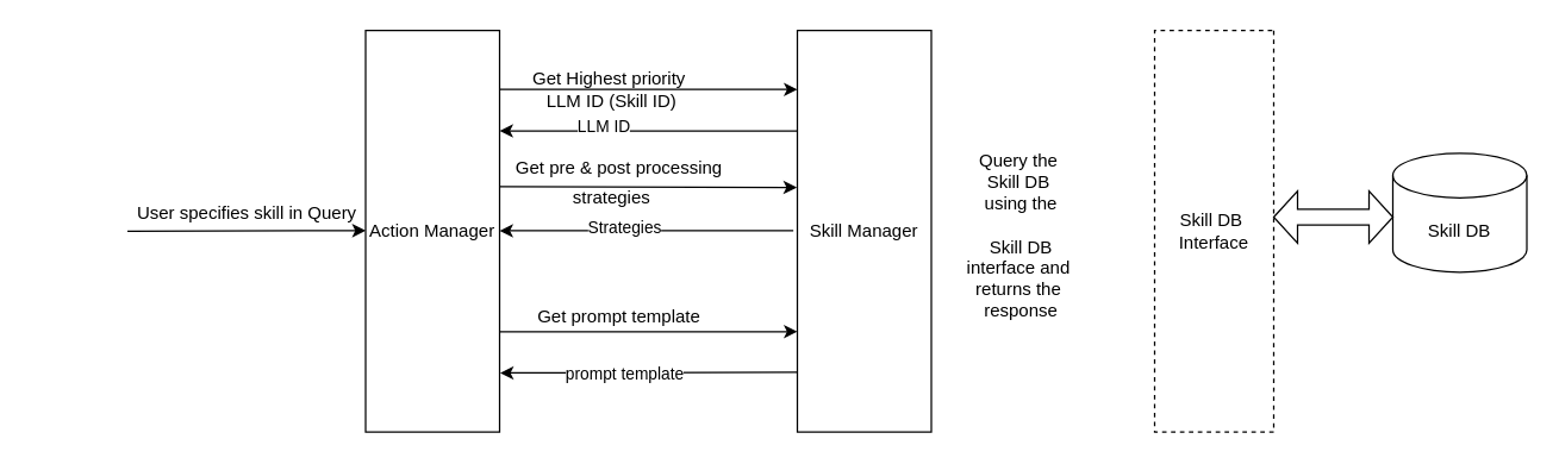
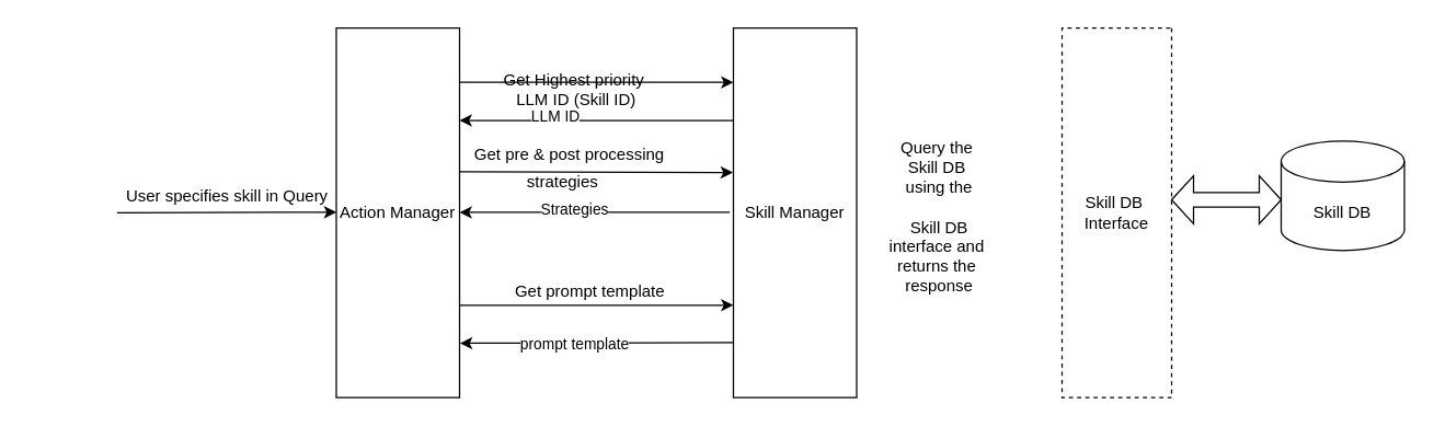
- <mxCell id="11" value="Get Highest priority&amp;nbsp;&lt;div&gt;LLM ID (Skill ID)&lt;/div&gt;" style="text;html=1;align=center;verticalAlign=middle;resizable=0;points=[];autosize=1;strokeColor=none;fillColor=none;" vertex="1" parent="1"><mxGeometry x="345" y="40" width="130" height="40" as="geometry" /></mxCell>
+ <mxCell id="11" value="Get Highest priority&amp;nbsp;&lt;div&gt;LLM ID (Skill ID)&lt;/div&gt;" style="text;html=1;align=center;verticalAlign=middle;resizable=0;points=[];autosize=1;strokeColor=none;fillColor=none;" vertex="1" parent="1"><mxGeometry x="355" y="45" width="130" height="40" as="geometry" /></mxCell>
- <mxCell id="17" value="Get prompt template" style="text;html=1;align=center;verticalAlign=middle;resizable=0;points=[];autosize=1;strokeColor=none;fillColor=none;" vertex="1" parent="1"><mxGeometry x="350" y="198" width="130" height="30" as="geometry" /></mxCell>
+ <mxCell id="17" value="Get prompt template" style="text;html=1;align=center;verticalAlign=middle;resizable=0;points=[];autosize=1;strokeColor=none;fillColor=none;" vertex="1" parent="1"><mxGeometry x="365" y="198" width="130" height="30" as="geometry" /></mxCell>
